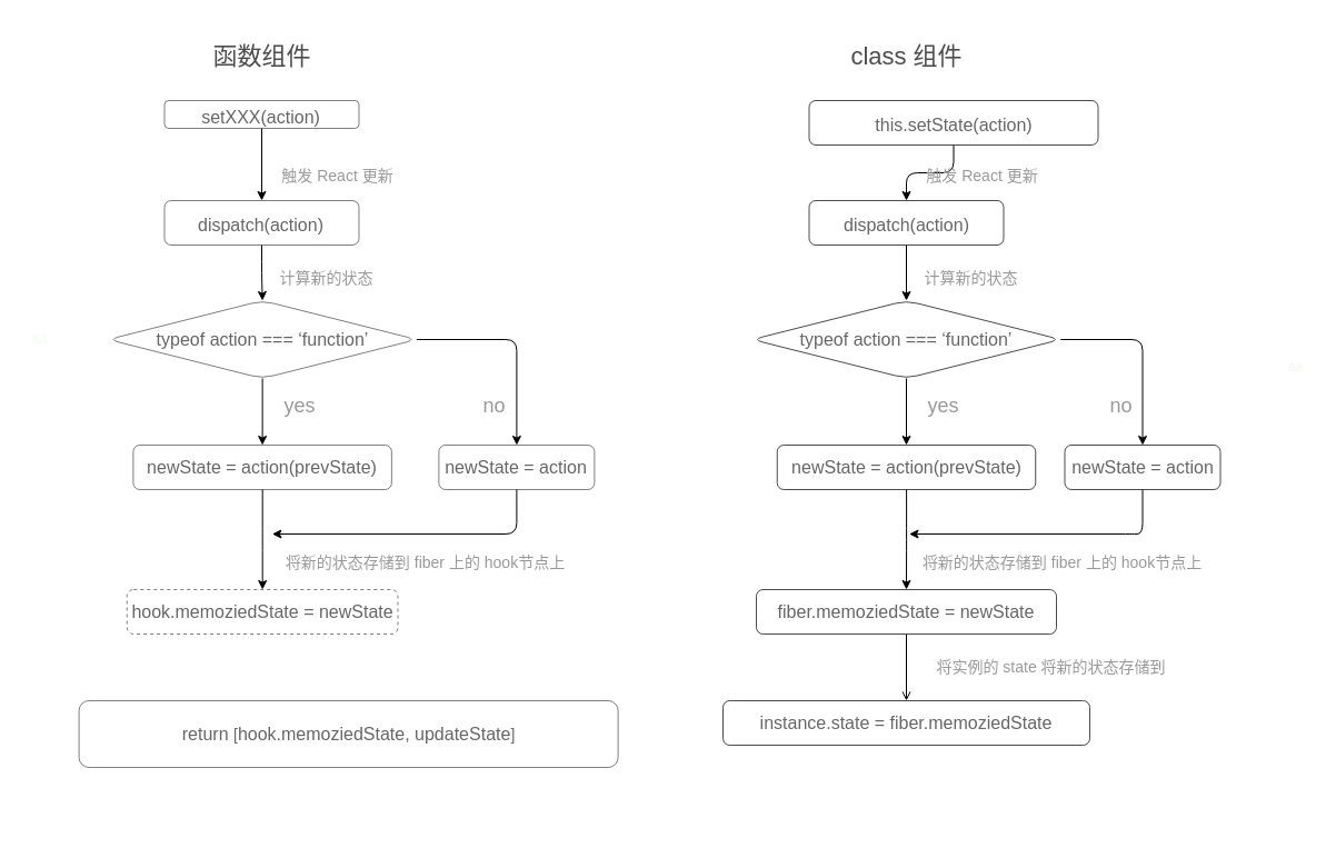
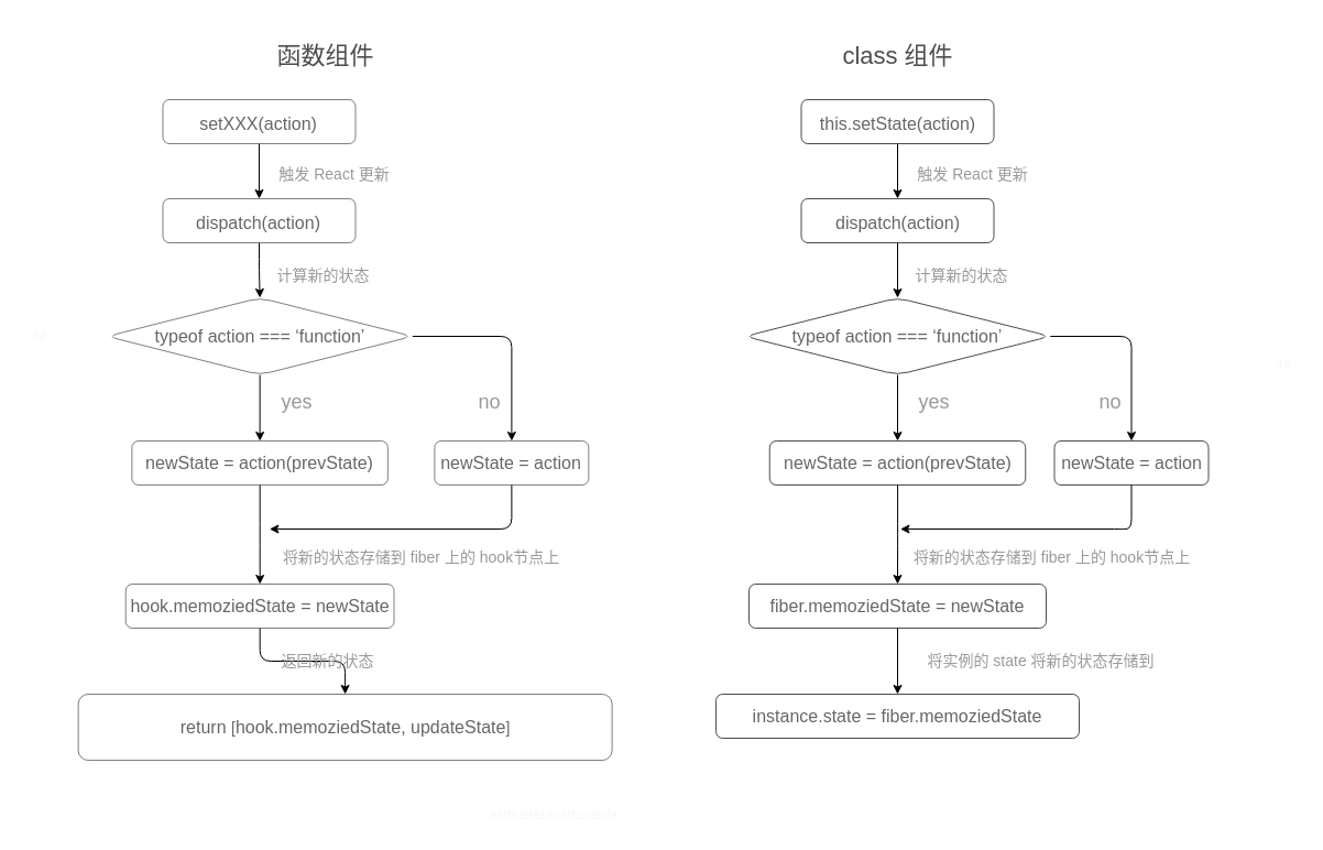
- <mxCell id="2" value="&lt;p style=&quot;line-height: 1.6&quot;&gt;&lt;font style=&quot;font-size: 22px&quot; color=&quot;#4d4d4d&quot;&gt;函数组件&lt;/font&gt;&lt;/p&gt;" style="text;html=1;align=center;verticalAlign=middle;resizable=0;points=[];autosize=1;strokeColor=none;fillColor=none;" parent="1" vertex="1"><mxGeometry x="185" y="20" width="100" height="60" as="geometry" /></mxCell>
+ <mxCell id="2" value="&lt;p style=&quot;line-height: 1.6&quot;&gt;&lt;font style=&quot;font-size: 22px&quot; color=&quot;#4d4d4d&quot;&gt;函数组件&lt;/font&gt;&lt;/p&gt;" style="text;html=1;align=center;verticalAlign=middle;resizable=0;points=[];autosize=1;strokeColor=none;fillColor=none;" parent="1" vertex="1"><mxGeometry x="245" y="20" width="100" height="60" as="geometry" /></mxCell>
- <mxCell id="4" value="&lt;p style=&quot;line-height: 1&quot;&gt;&lt;font style=&quot;font-size: 16px&quot; color=&quot;#666666&quot;&gt;setXXX(action)&lt;/font&gt;&lt;/p&gt;" style="whiteSpace=wrap;html=1;rounded=1;sketch=0;fontSize=20;opacity=50;" parent="1" vertex="1"><mxGeometry x="147.49" y="90" width="175" height="25" as="geometry" /></mxCell>
+ <mxCell id="4" value="&lt;p style=&quot;line-height: 1&quot;&gt;&lt;font style=&quot;font-size: 16px&quot; color=&quot;#666666&quot;&gt;setXXX(action)&lt;/font&gt;&lt;/p&gt;" style="whiteSpace=wrap;html=1;rounded=1;sketch=0;fontSize=20;opacity=50;" parent="1" vertex="1"><mxGeometry x="147.49" y="90" width="175" height="40" as="geometry" /></mxCell>
- <mxCell id="25" value="&lt;p style=&quot;line-height: 1&quot;&gt;&lt;font style=&quot;font-size: 16px&quot; color=&quot;#666666&quot;&gt;this.setState(action)&lt;/font&gt;&lt;/p&gt;" style="whiteSpace=wrap;html=1;rounded=1;sketch=0;fontSize=20;opacity=70;" parent="1" vertex="1"><mxGeometry x="727.5" y="90" width="260" height="40" as="geometry" /></mxCell>
+ <mxCell id="25" value="&lt;p style=&quot;line-height: 1&quot;&gt;&lt;font style=&quot;font-size: 16px&quot; color=&quot;#666666&quot;&gt;this.setState(action)&lt;/font&gt;&lt;/p&gt;" style="whiteSpace=wrap;html=1;rounded=1;sketch=0;fontSize=20;opacity=70;" parent="1" vertex="1"><mxGeometry x="727.5" y="90" width="175" height="40" as="geometry" /></mxCell>
- <mxCell id="17" value="&lt;font style=&quot;font-size: 16px&quot; color=&quot;#666666&quot;&gt;hook.memoziedState = newState&lt;/font&gt;" style="whiteSpace=wrap;html=1;fontSize=14;rounded=1;sketch=0;strokeWidth=1;opacity=50;dashed=1;" parent="1" vertex="1"><mxGeometry x="113.76" y="530" width="243.75" height="40" as="geometry" /></mxCell>
+ <mxCell id="17" value="&lt;font style=&quot;font-size: 16px&quot; color=&quot;#666666&quot;&gt;hook.memoziedState = newState&lt;/font&gt;" style="whiteSpace=wrap;html=1;fontSize=14;rounded=1;sketch=0;strokeWidth=1;opacity=50;" parent="1" vertex="1"><mxGeometry x="113.76" y="530" width="243.75" height="40" as="geometry" /></mxCell>
+ <mxCell id="16" value="" style="edgeStyle=orthogonalEdgeStyle;curved=0;rounded=1;sketch=0;orthogonalLoop=1;jettySize=auto;html=1;" parent="1" source="17" target="21" edge="1"><mxGeometry relative="1" as="geometry" /></mxCell>
+ <mxCell id="22" value="&lt;font style=&quot;font-size: 14px&quot; color=&quot;#999999&quot;&gt;返回新的状态&lt;/font&gt;" style="text;html=1;align=center;verticalAlign=middle;resizable=0;points=[];autosize=1;strokeColor=none;fillColor=none;" parent="1" vertex="1"><mxGeometry x="246.88" y="590" width="100" height="20" as="geometry" /></mxCell>
- <mxCell id="37" value="" style="edgeStyle=orthogonalEdgeStyle;curved=0;rounded=1;sketch=0;orthogonalLoop=1;jettySize=auto;html=1;endArrow=open;" parent="1" source="38" target="42" edge="1"><mxGeometry relative="1" as="geometry" /></mxCell>
+ <mxCell id="37" value="" style="edgeStyle=orthogonalEdgeStyle;curved=0;rounded=1;sketch=0;orthogonalLoop=1;jettySize=auto;html=1;" parent="1" source="38" target="42" edge="1"><mxGeometry relative="1" as="geometry" /></mxCell>
+ <mxCell id="45" value="&lt;font color=&quot;#f1faee&quot;&gt;aadsadasdsadasdsda&lt;/font&gt;" style="text;html=1;align=center;verticalAlign=middle;resizable=0;points=[];autosize=1;strokeColor=none;fillColor=none;" parent="1" vertex="1"><mxGeometry x="436.88" y="730" width="130" height="20" as="geometry" /></mxCell>
